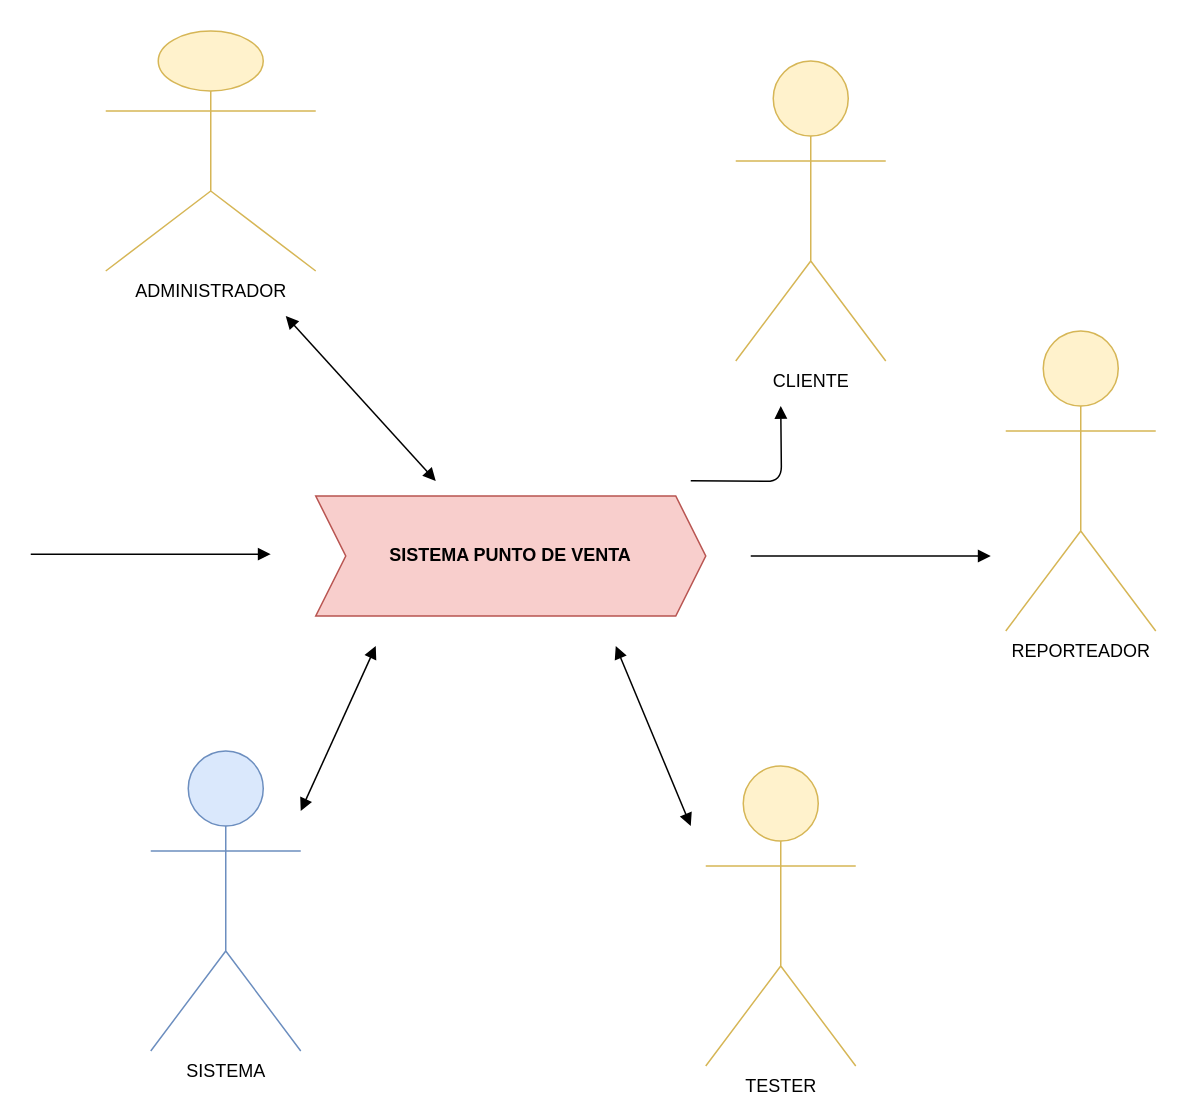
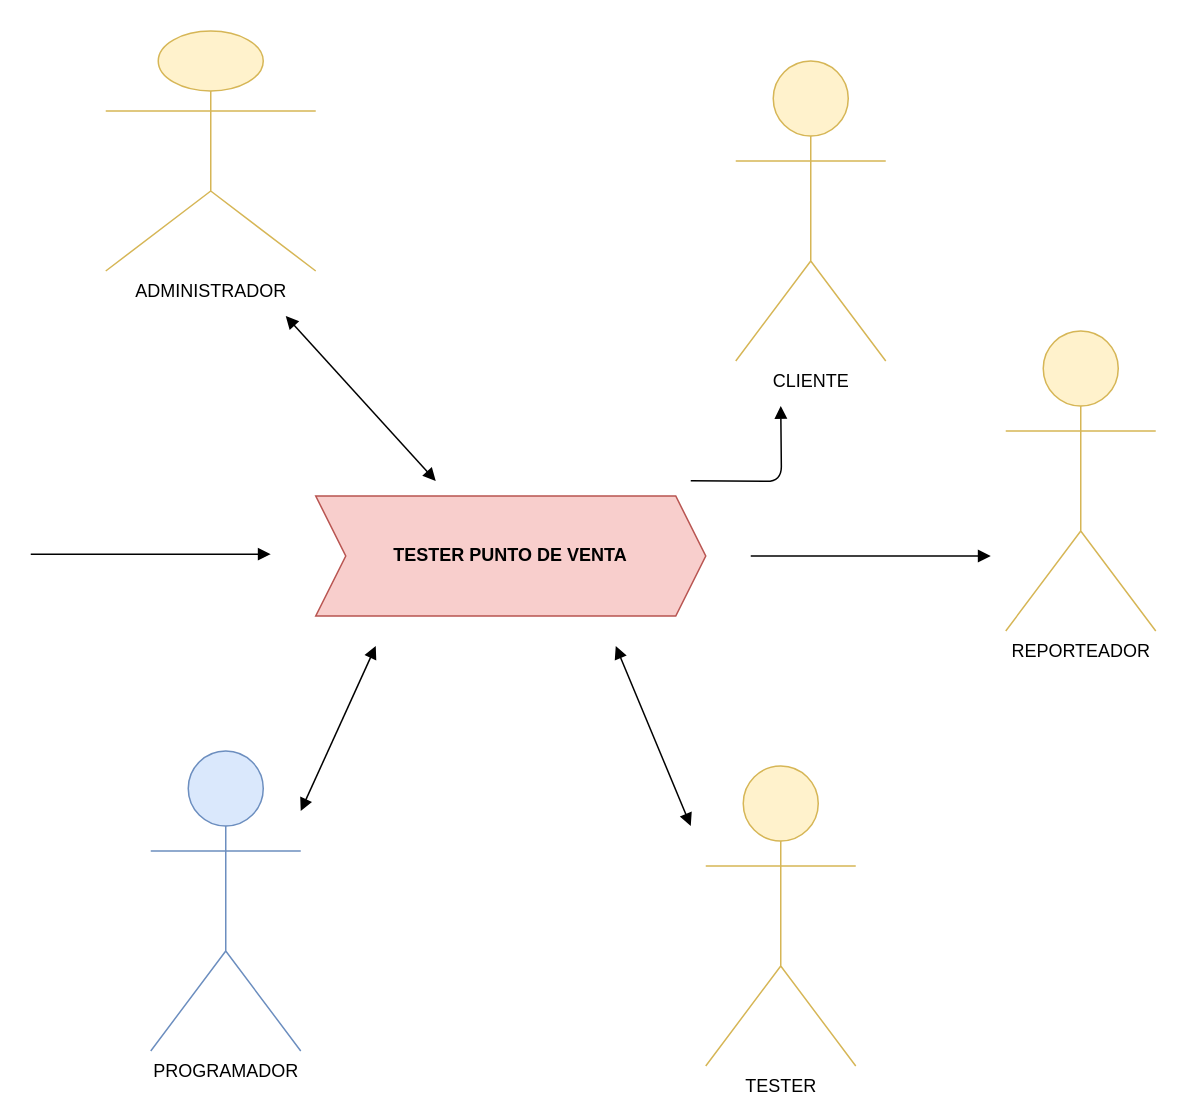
- <mxCell id="3" value="SISTEMA PUNTO DE VENTA" style="shape=step;perimeter=stepPerimeter;whiteSpace=wrap;html=1;fixedSize=1;fillColor=#f8cecc;strokeColor=#b85450;fontStyle=1" vertex="1" parent="1"><mxGeometry x="210" y="330" width="260" height="80" as="geometry" /></mxCell>
+ <mxCell id="3" value="TESTER PUNTO DE VENTA" style="shape=step;perimeter=stepPerimeter;whiteSpace=wrap;html=1;fixedSize=1;fillColor=#f8cecc;strokeColor=#b85450;fontStyle=1" vertex="1" parent="1"><mxGeometry x="210" y="330" width="260" height="80" as="geometry" /></mxCell>
- <mxCell id="6" value="SISTEMA" style="shape=umlActor;verticalLabelPosition=bottom;labelBackgroundColor=#ffffff;verticalAlign=top;html=1;outlineConnect=0;fillColor=#dae8fc;strokeColor=#6c8ebf;" vertex="1" parent="1"><mxGeometry x="100" y="500" width="100" height="200" as="geometry" /></mxCell>
+ <mxCell id="6" value="PROGRAMADOR" style="shape=umlActor;verticalLabelPosition=bottom;labelBackgroundColor=#ffffff;verticalAlign=top;html=1;outlineConnect=0;fillColor=#dae8fc;strokeColor=#6c8ebf;" vertex="1" parent="1"><mxGeometry x="100" y="500" width="100" height="200" as="geometry" /></mxCell>
